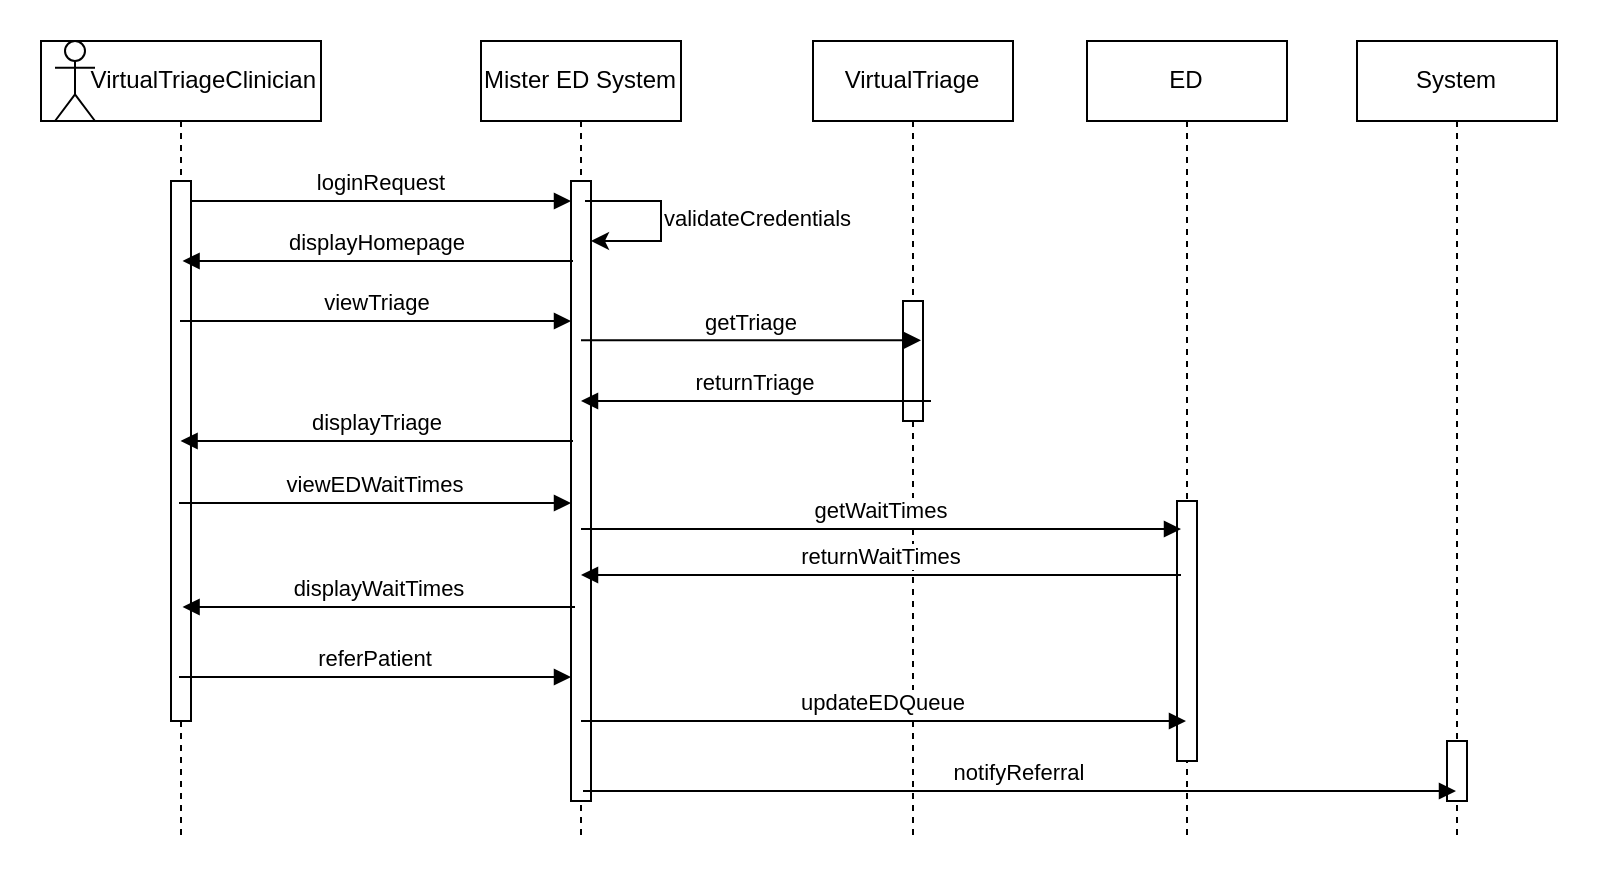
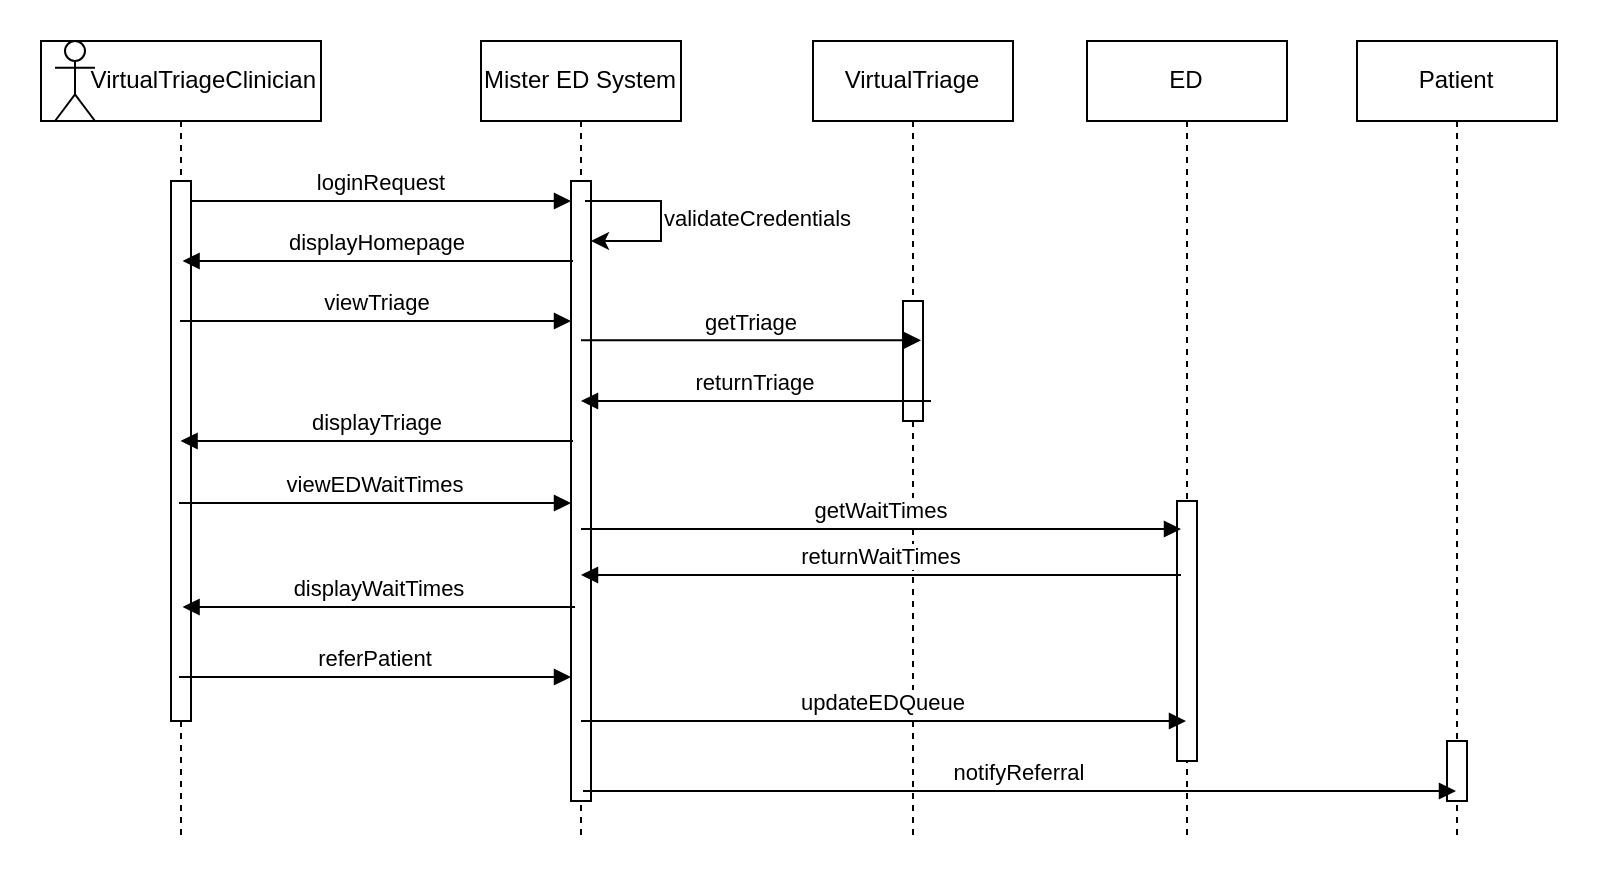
- <mxCell id="15" value="System" style="shape=umlLifeline;perimeter=lifelinePerimeter;whiteSpace=wrap;html=1;container=0;dropTarget=0;collapsible=0;recursiveResize=0;outlineConnect=0;portConstraint=eastwest;newEdgeStyle={&quot;edgeStyle&quot;:&quot;elbowEdgeStyle&quot;,&quot;elbow&quot;:&quot;vertical&quot;,&quot;curved&quot;:0,&quot;rounded&quot;:0};" parent="1" vertex="1"><mxGeometry x="678" y="20" width="100" height="400" as="geometry" /></mxCell>
+ <mxCell id="15" value="Patient" style="shape=umlLifeline;perimeter=lifelinePerimeter;whiteSpace=wrap;html=1;container=0;dropTarget=0;collapsible=0;recursiveResize=0;outlineConnect=0;portConstraint=eastwest;newEdgeStyle={&quot;edgeStyle&quot;:&quot;elbowEdgeStyle&quot;,&quot;elbow&quot;:&quot;vertical&quot;,&quot;curved&quot;:0,&quot;rounded&quot;:0};" parent="1" vertex="1"><mxGeometry x="678" y="20" width="100" height="400" as="geometry" /></mxCell>
